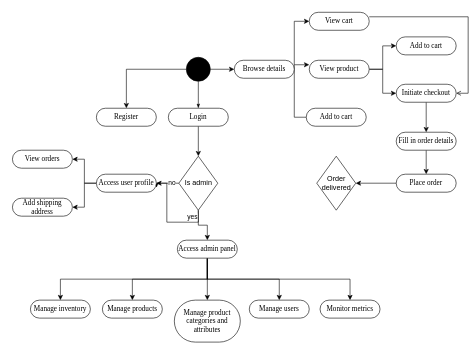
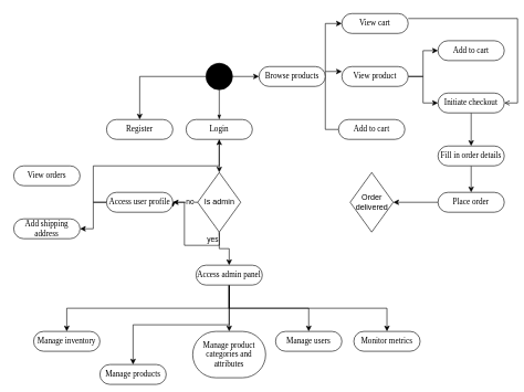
- <mxCell id="23" value="Browse details" style="rounded=1;whiteSpace=wrap;html=1;shadow=0;comic=0;labelBackgroundColor=none;strokeWidth=1;fontFamily=Verdana;fontSize=12;align=center;arcSize=50;" vertex="1" parent="1"><mxGeometry x="390" y="100" width="100" height="30" as="geometry" /></mxCell>
+ <mxCell id="23" value="Browse products" style="rounded=1;whiteSpace=wrap;html=1;shadow=0;comic=0;labelBackgroundColor=none;strokeWidth=1;fontFamily=Verdana;fontSize=12;align=center;arcSize=50;" vertex="1" parent="1"><mxGeometry x="390" y="100" width="100" height="30" as="geometry" /></mxCell>
- <mxCell id="43" style="edgeStyle=orthogonalEdgeStyle;rounded=0;orthogonalLoop=1;jettySize=auto;html=1;exitX=0;exitY=0.5;exitDx=0;exitDy=0;entryX=1;entryY=0.5;entryDx=0;entryDy=0;" edge="1" parent="1" source="45" target="46"><mxGeometry relative="1" as="geometry" /></mxCell>
+ <mxCell id="43" style="edgeStyle=orthogonalEdgeStyle;rounded=0;orthogonalLoop=1;jettySize=auto;html=1;exitX=0;exitY=0.5;exitDx=0;exitDy=0;" edge="1" parent="1" source="45" target="7"><mxGeometry relative="1" as="geometry" /></mxCell>
- <mxCell id="38" value="Manage products" style="rounded=1;whiteSpace=wrap;html=1;shadow=0;comic=0;labelBackgroundColor=none;strokeWidth=1;fontFamily=Verdana;fontSize=12;align=center;arcSize=50;" vertex="1" parent="1"><mxGeometry x="170" y="500" width="100" height="30" as="geometry" /></mxCell>
+ <mxCell id="38" value="Manage products" style="rounded=1;whiteSpace=wrap;html=1;shadow=0;comic=0;labelBackgroundColor=none;strokeWidth=1;fontFamily=Verdana;fontSize=12;align=center;arcSize=50;" vertex="1" parent="1"><mxGeometry x="150" y="550" width="100" height="30" as="geometry" /></mxCell>
